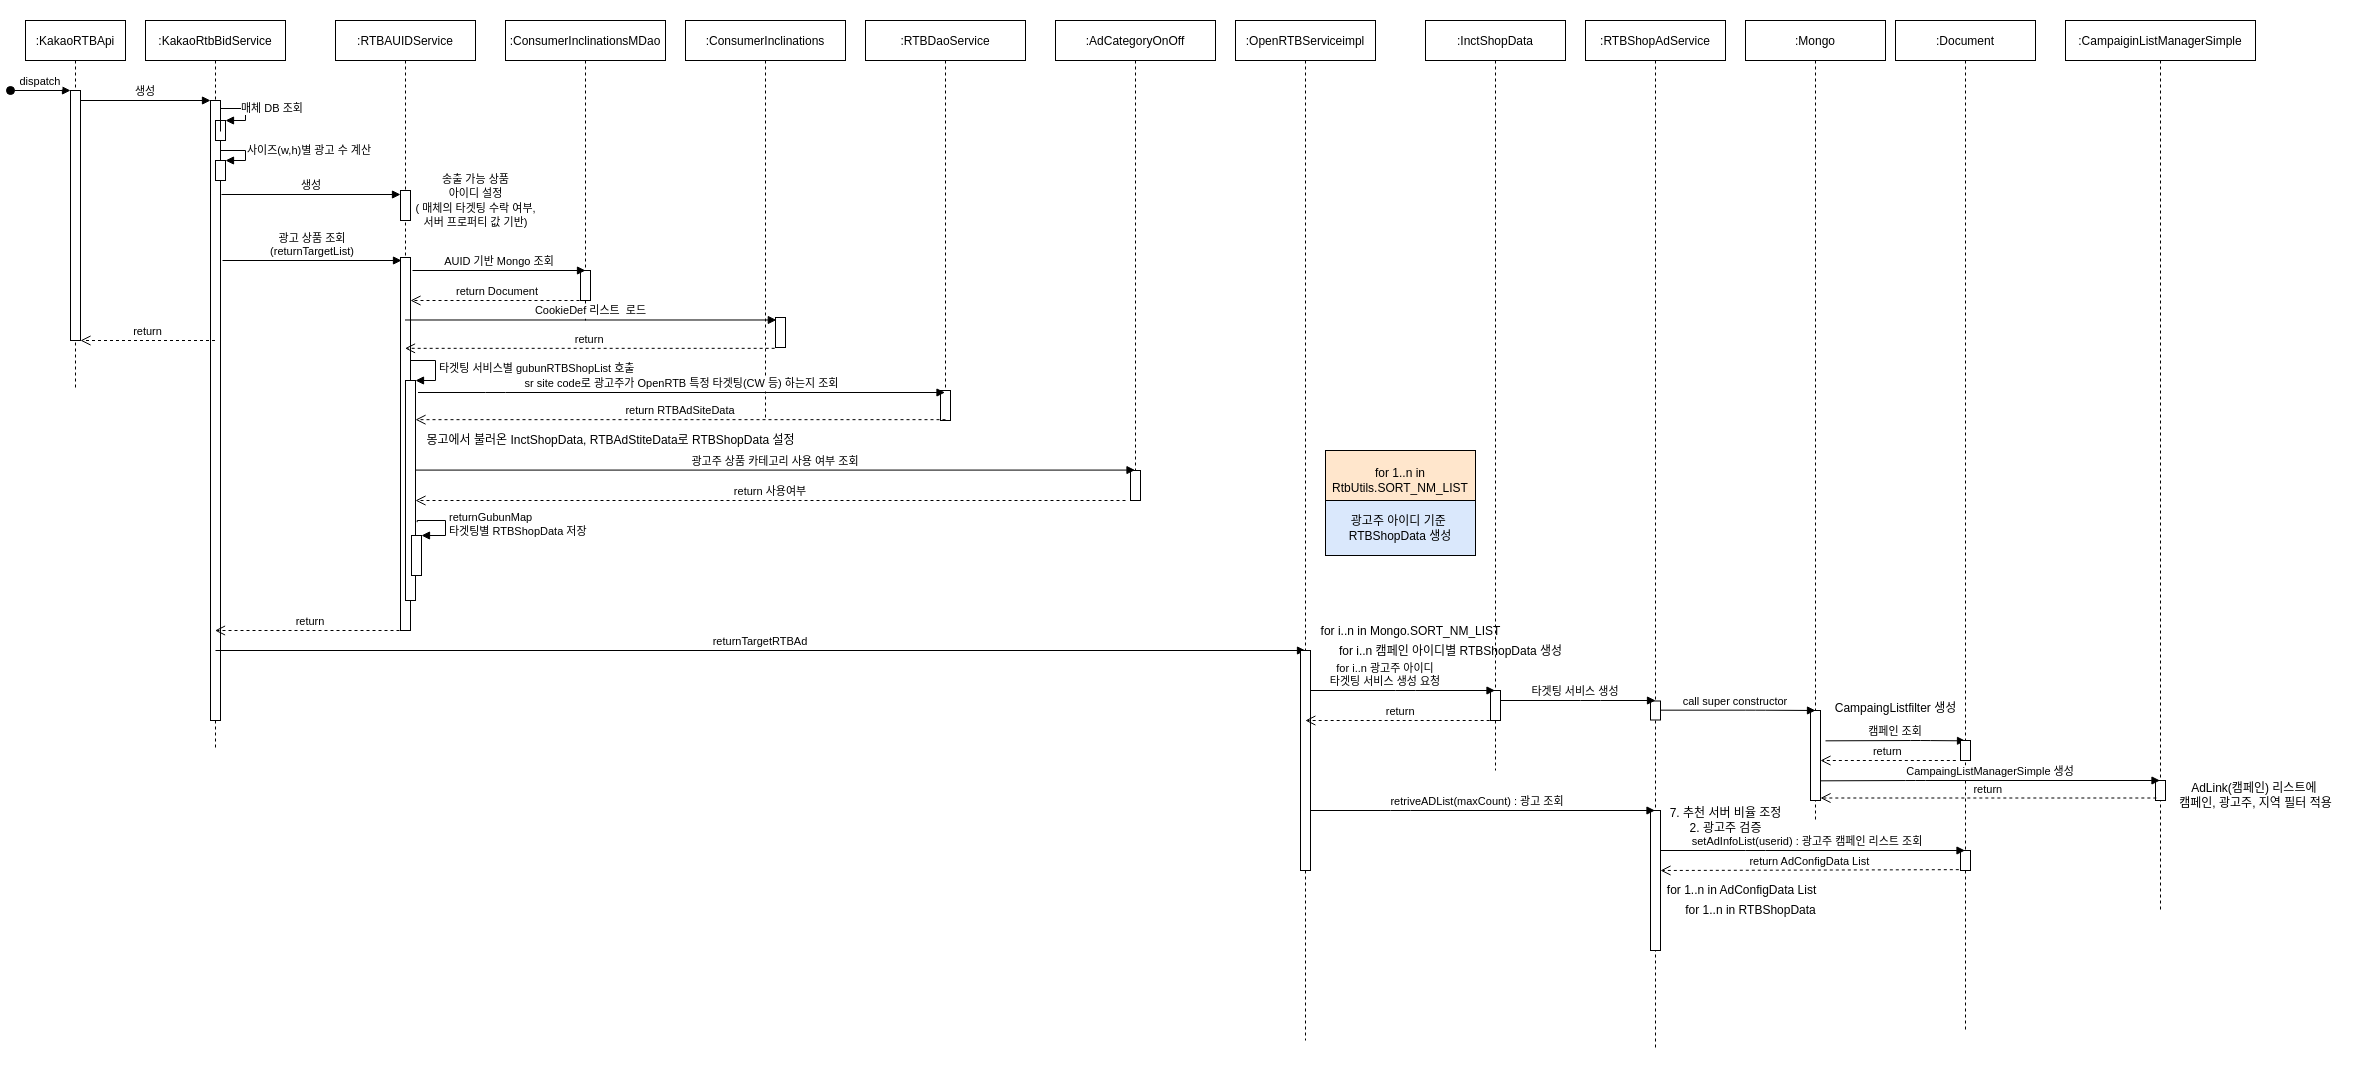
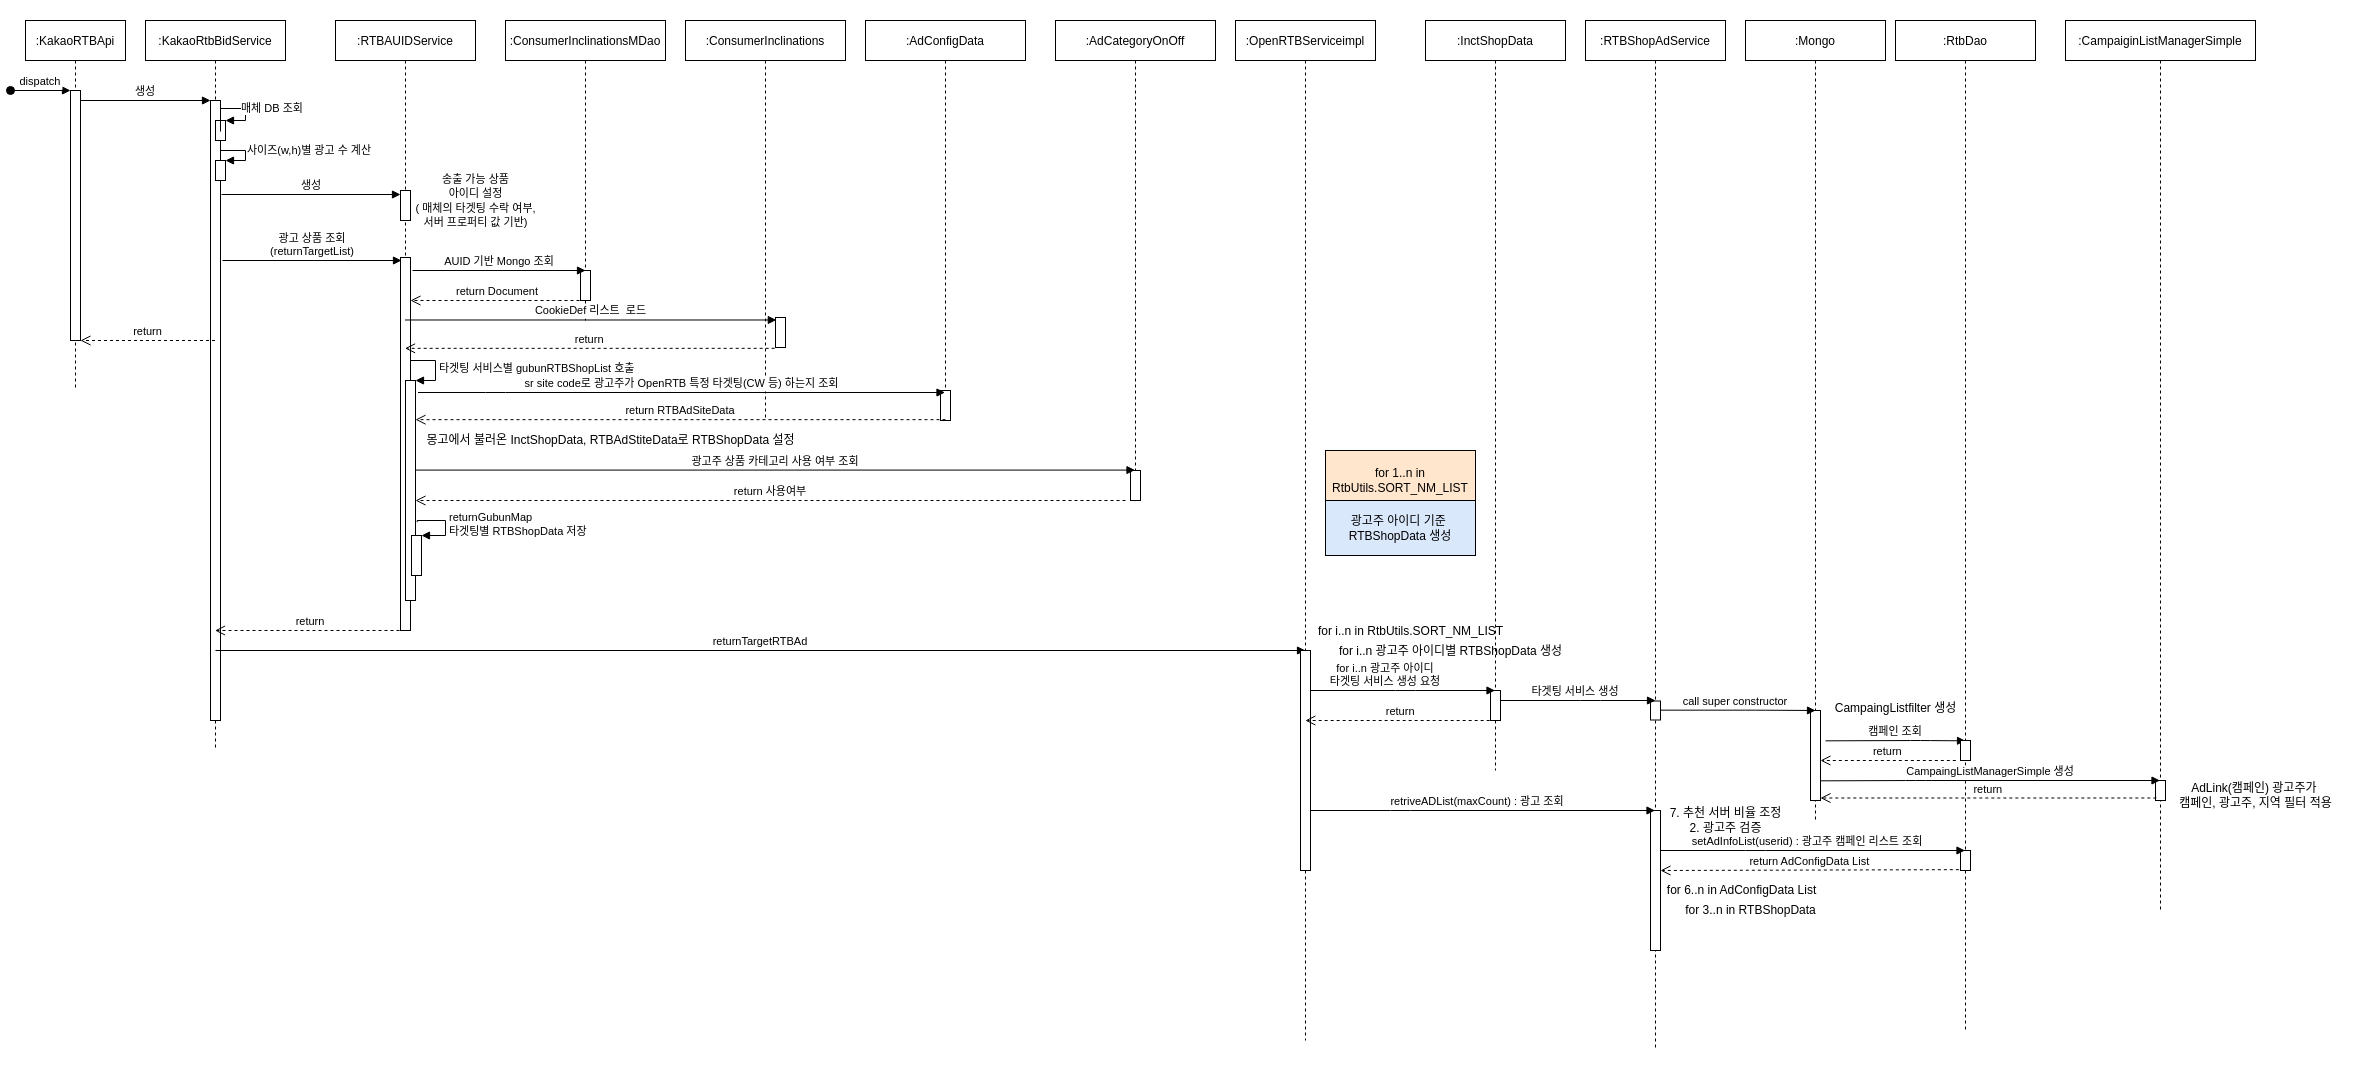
- <mxCell id="29" value=":RTBDaoService" style="shape=umlLifeline;perimeter=lifelinePerimeter;container=1;collapsible=0;recursiveResize=0;rounded=0;shadow=0;strokeWidth=1;" parent="1" vertex="1"><mxGeometry x="860" y="20" width="160" height="400" as="geometry" /></mxCell>
+ <mxCell id="29" value=":AdConfigData" style="shape=umlLifeline;perimeter=lifelinePerimeter;container=1;collapsible=0;recursiveResize=0;rounded=0;shadow=0;strokeWidth=1;" parent="1" vertex="1"><mxGeometry x="860" y="20" width="160" height="400" as="geometry" /></mxCell>
- <mxCell id="59" value=":Document" style="shape=umlLifeline;perimeter=lifelinePerimeter;container=1;collapsible=0;recursiveResize=0;rounded=0;shadow=0;strokeWidth=1;" vertex="1" parent="1"><mxGeometry x="1890" y="20" width="140" height="1010" as="geometry" /></mxCell>
+ <mxCell id="59" value=":RtbDao" style="shape=umlLifeline;perimeter=lifelinePerimeter;container=1;collapsible=0;recursiveResize=0;rounded=0;shadow=0;strokeWidth=1;" vertex="1" parent="1"><mxGeometry x="1890" y="20" width="140" height="1010" as="geometry" /></mxCell>
- <mxCell id="53" value="for i..n in Mongo.SORT_NM_LIST" style="text;html=1;align=center;verticalAlign=middle;resizable=0;points=[];autosize=1;" vertex="1" parent="1"><mxGeometry x="1305" y="621" width="200" height="20" as="geometry" /></mxCell>
+ <mxCell id="53" value="for i..n in RtbUtils.SORT_NM_LIST" style="text;html=1;align=center;verticalAlign=middle;resizable=0;points=[];autosize=1;" vertex="1" parent="1"><mxGeometry x="1305" y="621" width="200" height="20" as="geometry" /></mxCell>
- <mxCell id="51" value="for i..n 캠페인 아이디별 RTBShopData 생성" style="text;html=1;align=center;verticalAlign=middle;resizable=0;points=[];autosize=1;" vertex="1" parent="1"><mxGeometry x="1320" y="641" width="250" height="20" as="geometry" /></mxCell>
+ <mxCell id="51" value="for i..n 광고주 아이디별 RTBShopData 생성" style="text;html=1;align=center;verticalAlign=middle;resizable=0;points=[];autosize=1;" vertex="1" parent="1"><mxGeometry x="1320" y="641" width="250" height="20" as="geometry" /></mxCell>
- <mxCell id="68" value="AdLink(캠페인) 리스트에&amp;nbsp;&lt;br&gt;캠페인, 광고주, 지역 필터 적용" style="text;html=1;align=center;verticalAlign=middle;resizable=0;points=[];autosize=1;" vertex="1" parent="1"><mxGeometry x="2160" y="780" width="180" height="30" as="geometry" /></mxCell>
+ <mxCell id="68" value="AdLink(캠페인) 광고주가&amp;nbsp;&lt;br&gt;캠페인, 광고주, 지역 필터 적용" style="text;html=1;align=center;verticalAlign=middle;resizable=0;points=[];autosize=1;" vertex="1" parent="1"><mxGeometry x="2160" y="780" width="180" height="30" as="geometry" /></mxCell>
- <mxCell id="74" value="for 1..n in AdConfigData List" style="text;html=1;align=center;verticalAlign=middle;resizable=0;points=[];autosize=1;" vertex="1" parent="1"><mxGeometry x="1656" y="880" width="160" height="20" as="geometry" /></mxCell>
+ <mxCell id="74" value="for 6..n in AdConfigData List" style="text;html=1;align=center;verticalAlign=middle;resizable=0;points=[];autosize=1;" vertex="1" parent="1"><mxGeometry x="1656" y="880" width="160" height="20" as="geometry" /></mxCell>
- <mxCell id="75" value="for 1..n in RTBShopData" style="text;html=1;align=center;verticalAlign=middle;resizable=0;points=[];autosize=1;" vertex="1" parent="1"><mxGeometry x="1670" y="900" width="150" height="20" as="geometry" /></mxCell>
+ <mxCell id="75" value="for 3..n in RTBShopData" style="text;html=1;align=center;verticalAlign=middle;resizable=0;points=[];autosize=1;" vertex="1" parent="1"><mxGeometry x="1670" y="900" width="150" height="20" as="geometry" /></mxCell>
